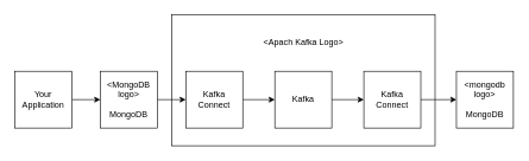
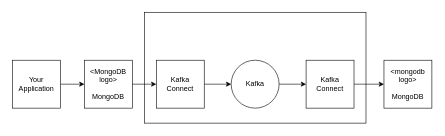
- <mxCell id="14" value="&amp;lt;Apach Kafka Logo&amp;gt;" style="text;html=1;strokeColor=none;fillColor=none;align=center;verticalAlign=middle;whiteSpace=wrap;rounded=0;" vertex="1" parent="1"><mxGeometry x="352.5" y="50" width="145" height="20" as="geometry" /></mxCell>
- <mxCell id="10" value="Kafka" style="whiteSpace=wrap;html=1;aspect=fixed;" vertex="1" parent="1"><mxGeometry x="385" y="100" width="80" height="80" as="geometry" /></mxCell>
+ <mxCell id="10" value="Kafka" style="ellipse;whiteSpace=wrap;html=1;aspect=fixed;" vertex="1" parent="1"><mxGeometry x="385" y="100" width="80" height="80" as="geometry" /></mxCell>
